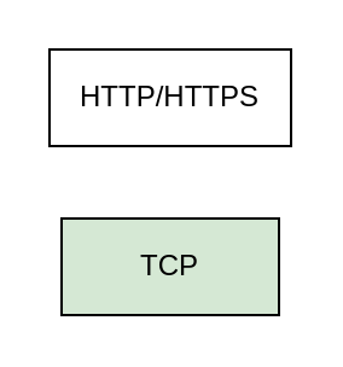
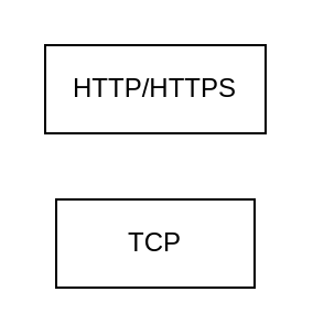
- <mxCell id="3" value="TCP" style="whiteSpace=wrap;html=1;fillColor=#d5e8d4;" vertex="1" parent="1"><mxGeometry x="25" y="90" width="90" height="40" as="geometry" /></mxCell>
+ <mxCell id="3" value="TCP" style="whiteSpace=wrap;html=1;" vertex="1" parent="1"><mxGeometry x="25" y="90" width="90" height="40" as="geometry" /></mxCell>
